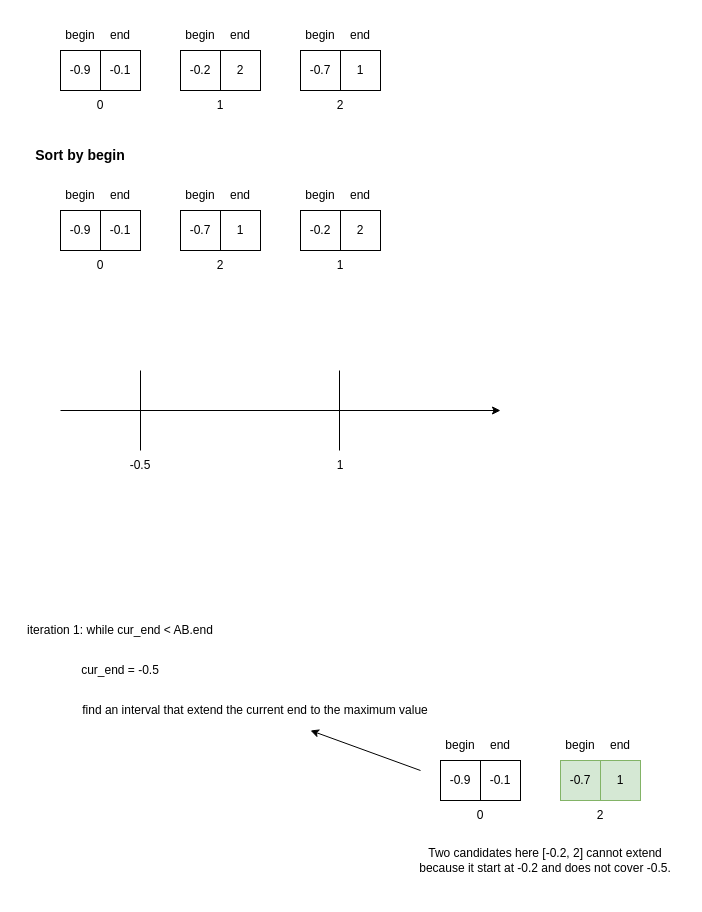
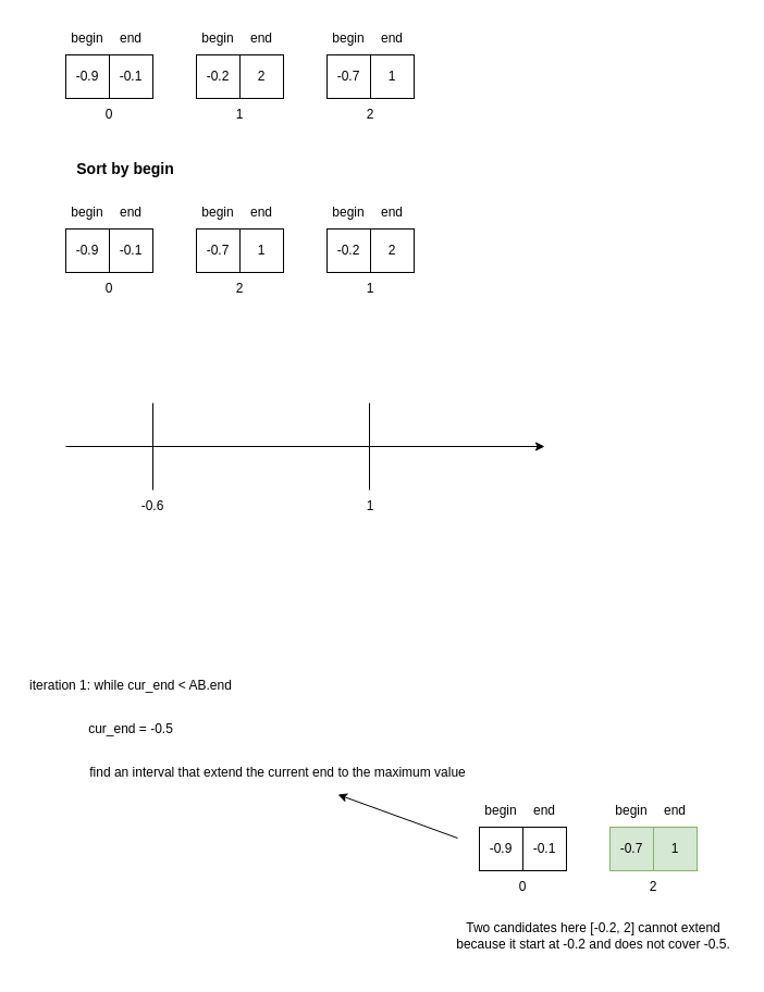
- <mxCell id="14" value="Sort by begin" style="text;html=1;align=center;verticalAlign=middle;whiteSpace=wrap;rounded=0;fontSize=14;fontStyle=1" vertex="1" parent="1"><mxGeometry x="25" y="140" width="110" height="30" as="geometry" /></mxCell>
+ <mxCell id="14" value="Sort by begin" style="text;html=1;align=center;verticalAlign=middle;whiteSpace=wrap;rounded=0;fontSize=14;fontStyle=1" vertex="1" parent="1"><mxGeometry x="60" y="140" width="110" height="30" as="geometry" /></mxCell>
- <mxCell id="36" value="-0.5" style="text;html=1;align=center;verticalAlign=middle;whiteSpace=wrap;rounded=0;" vertex="1" parent="1"><mxGeometry x="110" y="450" width="60" height="30" as="geometry" /></mxCell>
+ <mxCell id="36" value="-0.6" style="text;html=1;align=center;verticalAlign=middle;whiteSpace=wrap;rounded=0;" vertex="1" parent="1"><mxGeometry x="110" y="450" width="60" height="30" as="geometry" /></mxCell>
